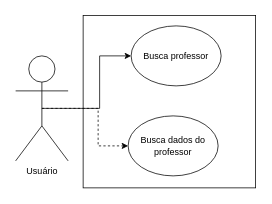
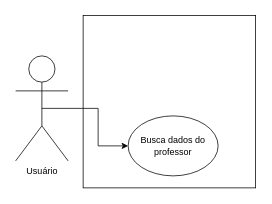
- <mxCell id="6" value="Busca professor" style="ellipse;whiteSpace=wrap;html=1;" vertex="1" parent="1"><mxGeometry x="174" y="34" width="120" height="80" as="geometry" /></mxCell>
- <mxCell id="4" style="edgeStyle=orthogonalEdgeStyle;rounded=0;orthogonalLoop=1;jettySize=auto;html=1;exitX=0.5;exitY=0.5;exitDx=0;exitDy=0;exitPerimeter=0;" edge="1" parent="1" source="5" target="6"><mxGeometry relative="1" as="geometry" /></mxCell>
- <mxCell id="3" style="edgeStyle=orthogonalEdgeStyle;rounded=0;orthogonalLoop=1;jettySize=auto;html=1;exitX=0.5;exitY=0.5;exitDx=0;exitDy=0;exitPerimeter=0;dashed=1;" edge="1" parent="1" source="5" target="7"><mxGeometry relative="1" as="geometry"><mxPoint x="10" y="144" as="targetPoint" /></mxGeometry></mxCell>
+ <mxCell id="3" style="edgeStyle=orthogonalEdgeStyle;rounded=0;orthogonalLoop=1;jettySize=auto;html=1;exitX=0.5;exitY=0.5;exitDx=0;exitDy=0;exitPerimeter=0;" edge="1" parent="1" source="5" target="7"><mxGeometry relative="1" as="geometry"><mxPoint x="10" y="144" as="targetPoint" /></mxGeometry></mxCell>
